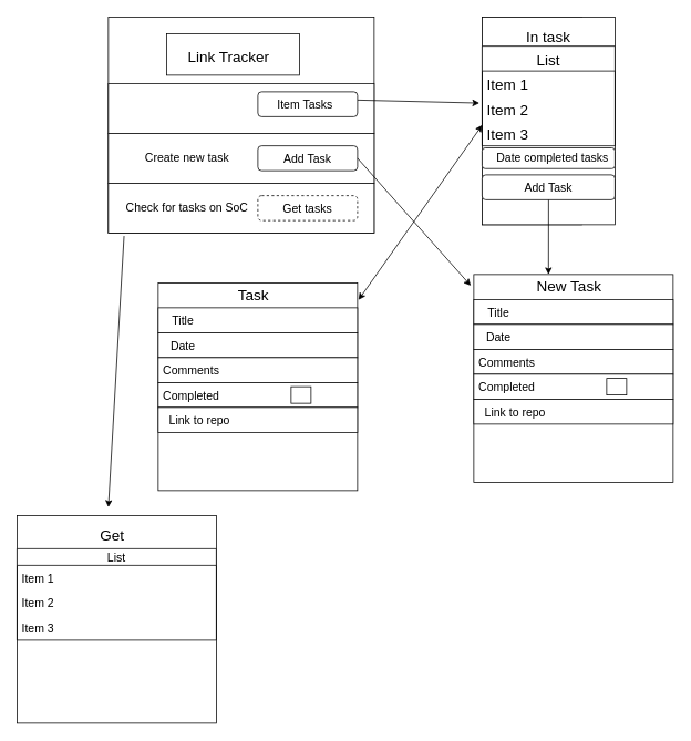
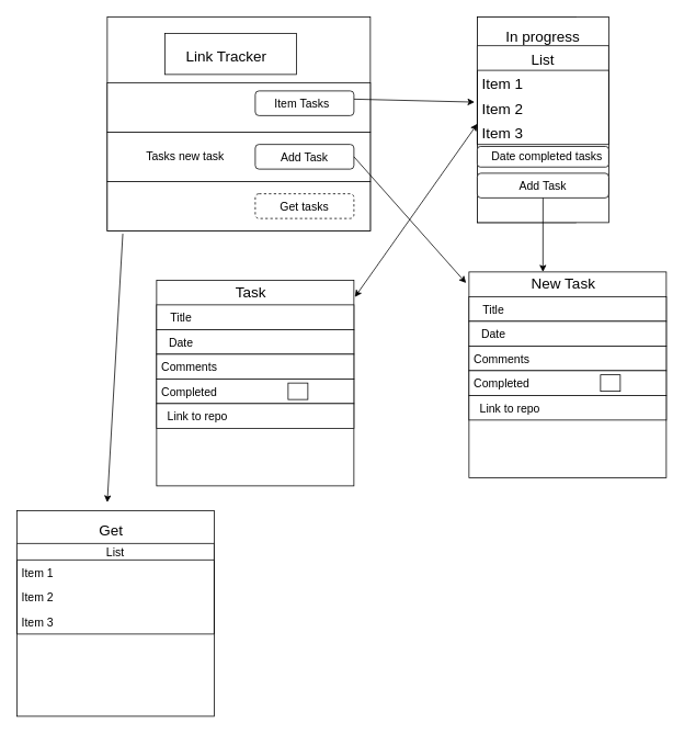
- <mxCell id="17" value="&lt;span style=&quot;font-size: 18px&quot;&gt;In task&lt;/span&gt;" style="text;html=1;strokeColor=none;fillColor=none;align=center;verticalAlign=middle;whiteSpace=wrap;rounded=0;fontSize=14;" vertex="1" parent="1"><mxGeometry x="590" y="20" width="140" height="50" as="geometry" /></mxCell>
+ <mxCell id="17" value="&lt;span style=&quot;font-size: 18px&quot;&gt;In progress&lt;/span&gt;" style="text;html=1;strokeColor=none;fillColor=none;align=center;verticalAlign=middle;whiteSpace=wrap;rounded=0;fontSize=14;" vertex="1" parent="1"><mxGeometry x="590" y="20" width="140" height="50" as="geometry" /></mxCell>
- <mxCell id="9" value="Create new task" style="text;html=1;strokeColor=none;fillColor=none;align=center;verticalAlign=middle;whiteSpace=wrap;rounded=0;fontSize=14;" vertex="1" parent="1"><mxGeometry x="140" y="175" width="170" height="30" as="geometry" /></mxCell>
+ <mxCell id="9" value="Tasks new task" style="text;html=1;strokeColor=none;fillColor=none;align=center;verticalAlign=middle;whiteSpace=wrap;rounded=0;fontSize=14;" vertex="1" parent="1"><mxGeometry x="140" y="175" width="170" height="30" as="geometry" /></mxCell>
- <mxCell id="12" value="Check for tasks on SoC" style="text;html=1;strokeColor=none;fillColor=none;align=center;verticalAlign=middle;whiteSpace=wrap;rounded=0;fontSize=14;" vertex="1" parent="1"><mxGeometry x="140" y="235" width="170" height="30" as="geometry" /></mxCell>
